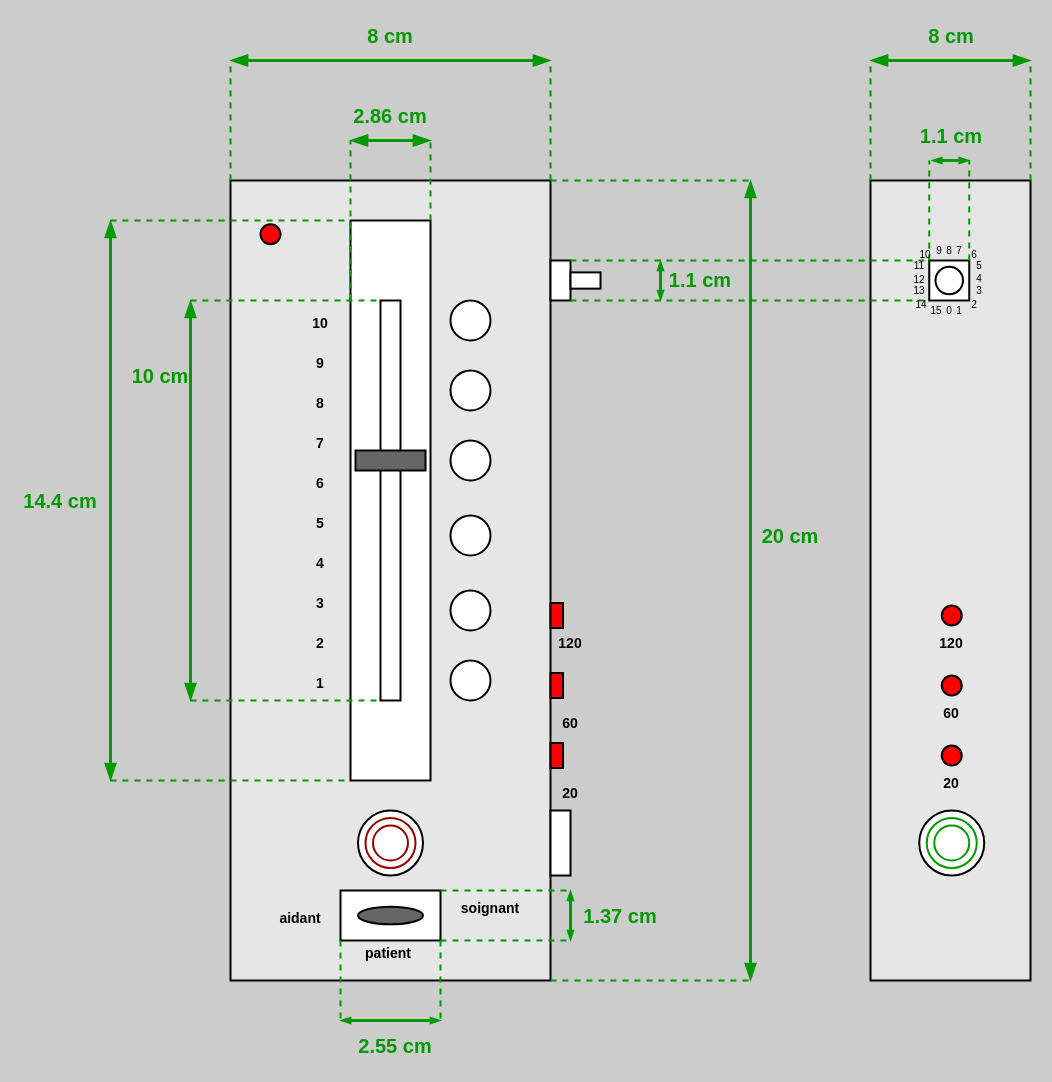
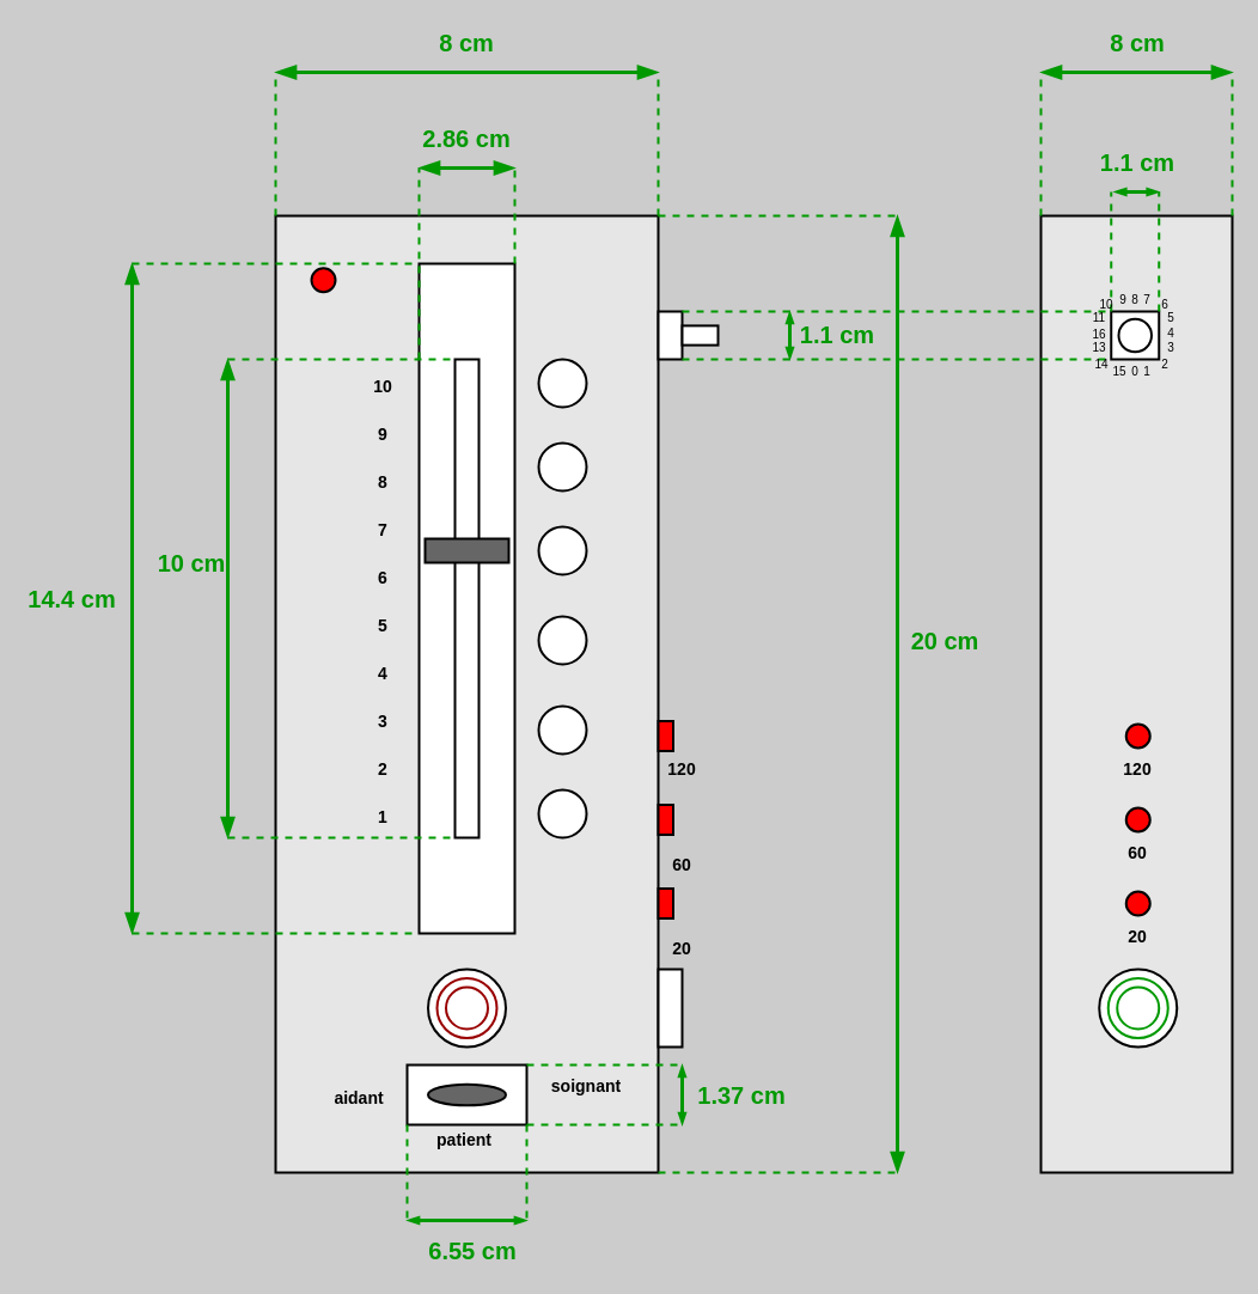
- <mxCell id="78" value="&lt;font style=&quot;font-size: 10px;&quot;&gt;12&lt;/font&gt;" style="text;html=1;strokeColor=none;fillColor=none;align=center;verticalAlign=middle;whiteSpace=wrap;rounded=0;strokeWidth=2;fontSize=4;fontColor=#000000;" vertex="1" parent="1"><mxGeometry x="908.75" y="268.75" width="20" height="20" as="geometry" /></mxCell>
+ <mxCell id="78" value="&lt;font style=&quot;font-size: 10px;&quot;&gt;16&lt;/font&gt;" style="text;html=1;strokeColor=none;fillColor=none;align=center;verticalAlign=middle;whiteSpace=wrap;rounded=0;strokeWidth=2;fontSize=4;fontColor=#000000;" vertex="1" parent="1"><mxGeometry x="908.75" y="268.75" width="20" height="20" as="geometry" /></mxCell>
- <mxCell id="41" value="&lt;b&gt;&lt;font color=&quot;#009900&quot; style=&quot;font-size: 20px;&quot;&gt;10 cm&lt;/font&gt;&lt;/b&gt;" style="text;html=1;strokeColor=none;fillColor=none;align=center;verticalAlign=middle;whiteSpace=wrap;rounded=0;strokeWidth=2;" vertex="1" parent="1"><mxGeometry x="120" y="360" width="80" height="30" as="geometry" /></mxCell>
+ <mxCell id="41" value="&lt;b&gt;&lt;font color=&quot;#009900&quot; style=&quot;font-size: 20px;&quot;&gt;10 cm&lt;/font&gt;&lt;/b&gt;" style="text;html=1;strokeColor=none;fillColor=none;align=center;verticalAlign=middle;whiteSpace=wrap;rounded=0;strokeWidth=2;" vertex="1" parent="1"><mxGeometry x="120" y="455" width="80" height="30" as="geometry" /></mxCell>
- <mxCell id="96" value="&lt;font color=&quot;#009900&quot;&gt;&lt;span style=&quot;font-size: 20px;&quot;&gt;&lt;b&gt;2.55 cm&lt;/b&gt;&lt;/span&gt;&lt;/font&gt;" style="text;html=1;strokeColor=none;fillColor=none;align=center;verticalAlign=middle;whiteSpace=wrap;rounded=0;strokeWidth=2;" vertex="1" parent="1"><mxGeometry x="355" y="1030" width="80" height="30" as="geometry" /></mxCell>
+ <mxCell id="96" value="&lt;font color=&quot;#009900&quot;&gt;&lt;span style=&quot;font-size: 20px;&quot;&gt;&lt;b&gt;6.55 cm&lt;/b&gt;&lt;/span&gt;&lt;/font&gt;" style="text;html=1;strokeColor=none;fillColor=none;align=center;verticalAlign=middle;whiteSpace=wrap;rounded=0;strokeWidth=2;" vertex="1" parent="1"><mxGeometry x="355" y="1030" width="80" height="30" as="geometry" /></mxCell>
